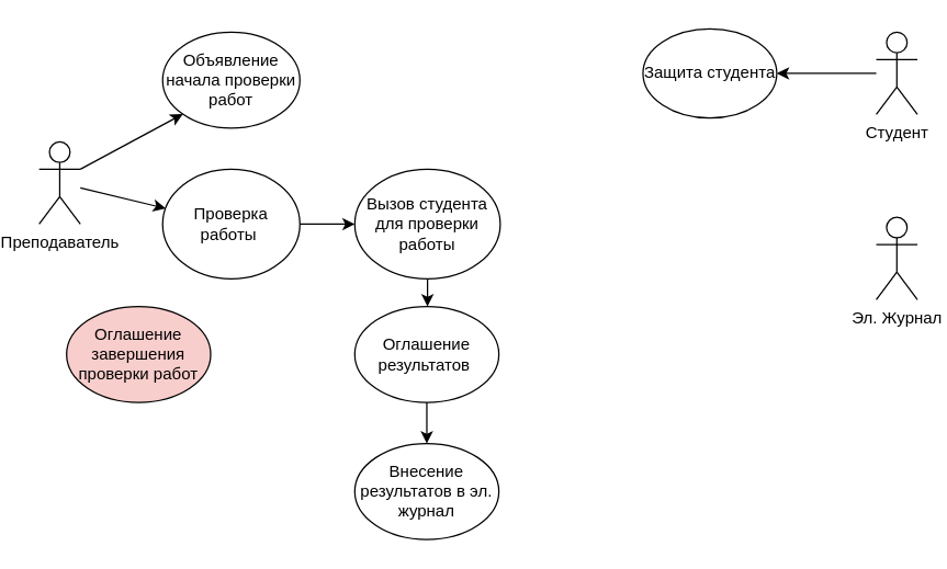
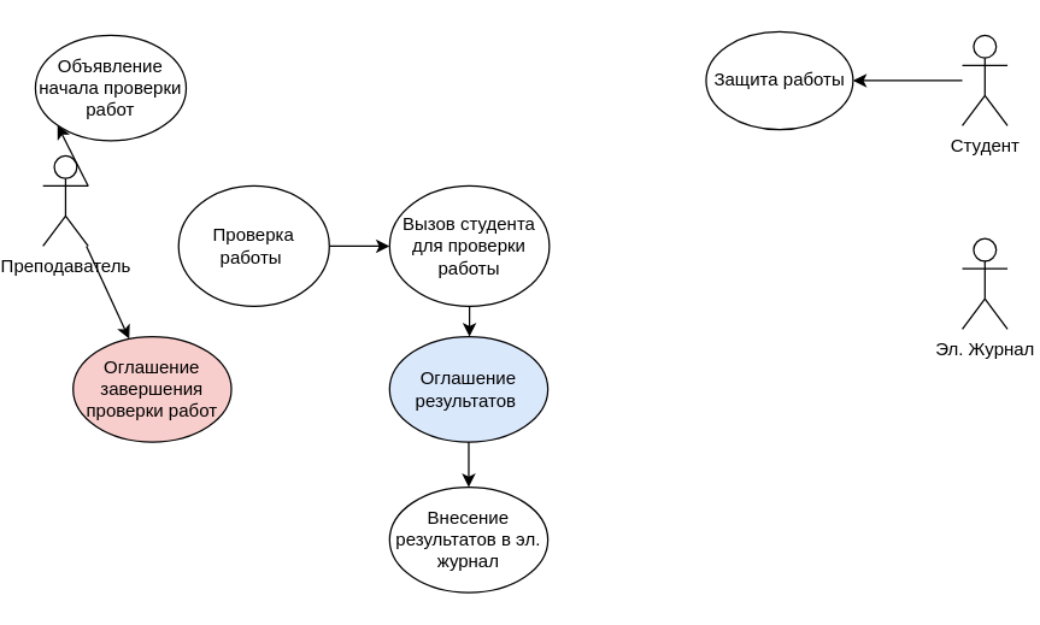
- <mxCell id="16" value="Защита студента" style="ellipse;whiteSpace=wrap;html=1;" vertex="1" parent="1"><mxGeometry x="460" y="20.5" width="97.5" height="65" as="geometry" /></mxCell>
+ <mxCell id="16" value="Защита работы" style="ellipse;whiteSpace=wrap;html=1;" vertex="1" parent="1"><mxGeometry x="460" y="20.5" width="97.5" height="65" as="geometry" /></mxCell>
- <mxCell id="3" value="Объявление начала проверки работ" style="ellipse;whiteSpace=wrap;html=1;" vertex="1" parent="1"><mxGeometry x="110" y="23" width="100" height="70" as="geometry" /></mxCell>
+ <mxCell id="3" value="Объявление начала проверки работ" style="ellipse;whiteSpace=wrap;html=1;" vertex="1" parent="1"><mxGeometry x="15" y="23" width="100" height="70" as="geometry" /></mxCell>
- <mxCell id="13" value="" style="endArrow=classic;html=1;rounded=0;" edge="1" parent="1" source="2" target="5"><mxGeometry width="50" height="50" relative="1" as="geometry"><mxPoint x="250" y="193" as="sourcePoint" /><mxPoint x="300" y="143" as="targetPoint" /></mxGeometry></mxCell>
+ <mxCell id="13" value="" style="endArrow=classic;html=1;rounded=0;" edge="1" parent="1" source="2" target="6"><mxGeometry width="50" height="50" relative="1" as="geometry"><mxPoint x="250" y="193" as="sourcePoint" /><mxPoint x="300" y="143" as="targetPoint" /></mxGeometry></mxCell>
- <mxCell id="10" value="Оглашение результатов&amp;nbsp;" style="ellipse;whiteSpace=wrap;html=1;" vertex="1" parent="1"><mxGeometry x="250" y="223" width="105" height="70" as="geometry" /></mxCell>
+ <mxCell id="10" value="Оглашение результатов&amp;nbsp;" style="ellipse;whiteSpace=wrap;html=1;fillColor=#dae8fc;" vertex="1" parent="1"><mxGeometry x="250" y="223" width="105" height="70" as="geometry" /></mxCell>
